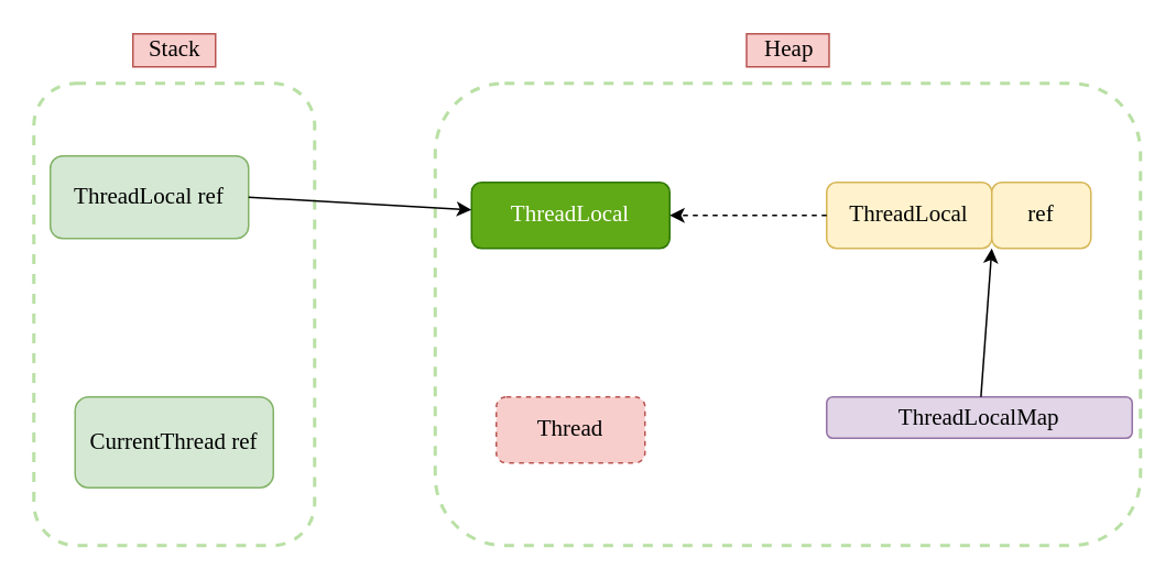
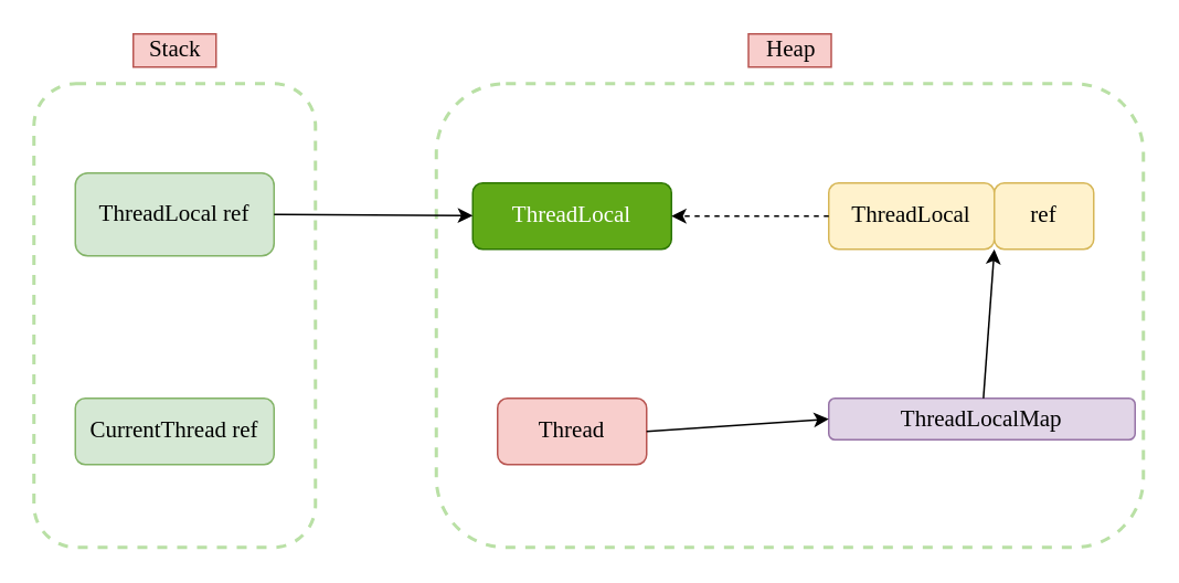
- <mxCell id="4" value="ThreadLocal ref" style="rounded=1;whiteSpace=wrap;html=1;fontFamily=Comic Sans MS;fontSize=14;fillColor=#d5e8d4;strokeColor=#82b366;" vertex="1" parent="1"><mxGeometry x="30" y="94" width="120" height="50" as="geometry" /></mxCell>
+ <mxCell id="4" value="ThreadLocal ref" style="rounded=1;whiteSpace=wrap;html=1;fontFamily=Comic Sans MS;fontSize=14;fillColor=#d5e8d4;strokeColor=#82b366;" vertex="1" parent="1"><mxGeometry x="45" y="104" width="120" height="50" as="geometry" /></mxCell>
+ <mxCell id="9" value="" style="endArrow=classic;html=1;fontFamily=Comic Sans MS;fontSize=14;exitX=1;exitY=0.5;exitDx=0;exitDy=0;entryX=0;entryY=0.5;entryDx=0;entryDy=0;" edge="1" parent="1" source="7" target="8"><mxGeometry width="50" height="50" relative="1" as="geometry"><mxPoint x="360" y="430" as="sourcePoint" /><mxPoint x="410" y="380" as="targetPoint" /></mxGeometry></mxCell>
- <mxCell id="7" value="Thread" style="rounded=1;whiteSpace=wrap;html=1;fontFamily=Comic Sans MS;fontSize=14;fillColor=#f8cecc;strokeColor=#b85450;dashed=1;" vertex="1" parent="1"><mxGeometry x="300" y="240" width="90" height="40" as="geometry" /></mxCell>
+ <mxCell id="7" value="Thread" style="rounded=1;whiteSpace=wrap;html=1;fontFamily=Comic Sans MS;fontSize=14;fillColor=#f8cecc;strokeColor=#b85450;" vertex="1" parent="1"><mxGeometry x="300" y="240" width="90" height="40" as="geometry" /></mxCell>
- <mxCell id="5" value="CurrentThread ref" style="rounded=1;whiteSpace=wrap;html=1;fontFamily=Comic Sans MS;fontSize=14;fillColor=#d5e8d4;strokeColor=#82b366;" vertex="1" parent="1"><mxGeometry x="45" y="240" width="120" height="55" as="geometry" /></mxCell>
+ <mxCell id="5" value="CurrentThread ref" style="rounded=1;whiteSpace=wrap;html=1;fontFamily=Comic Sans MS;fontSize=14;fillColor=#d5e8d4;strokeColor=#82b366;" vertex="1" parent="1"><mxGeometry x="45" y="240" width="120" height="40" as="geometry" /></mxCell>
